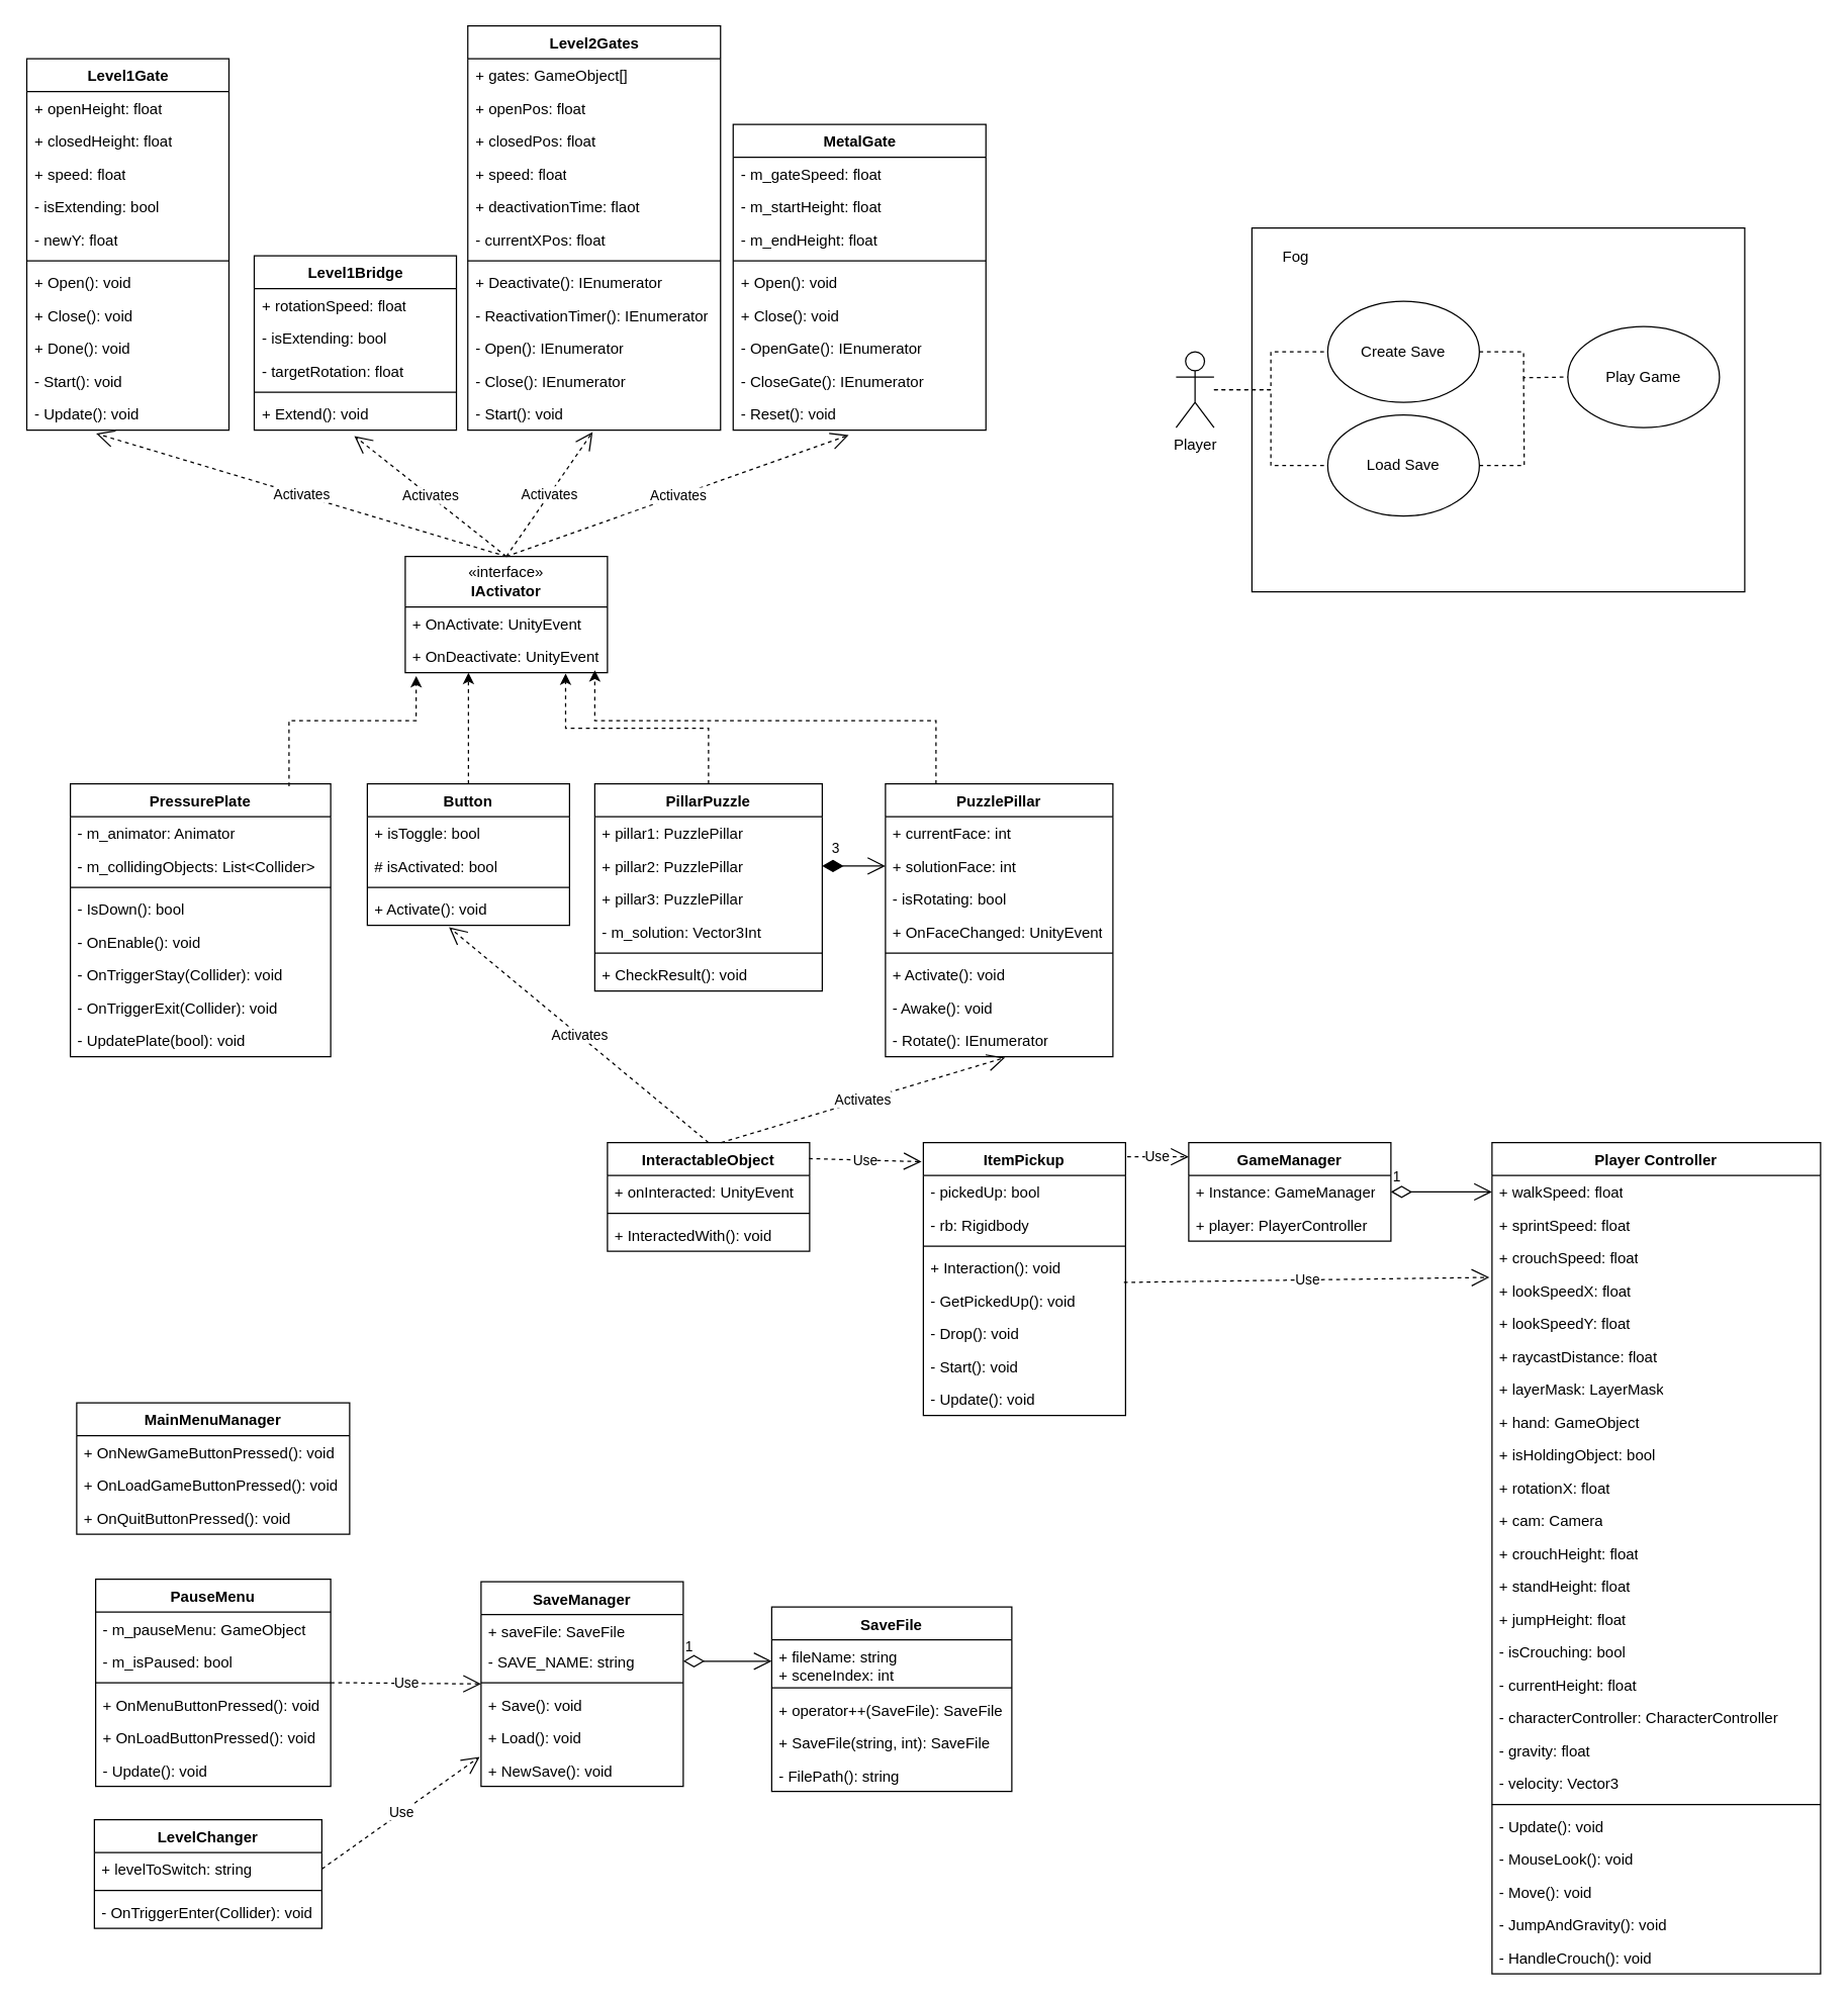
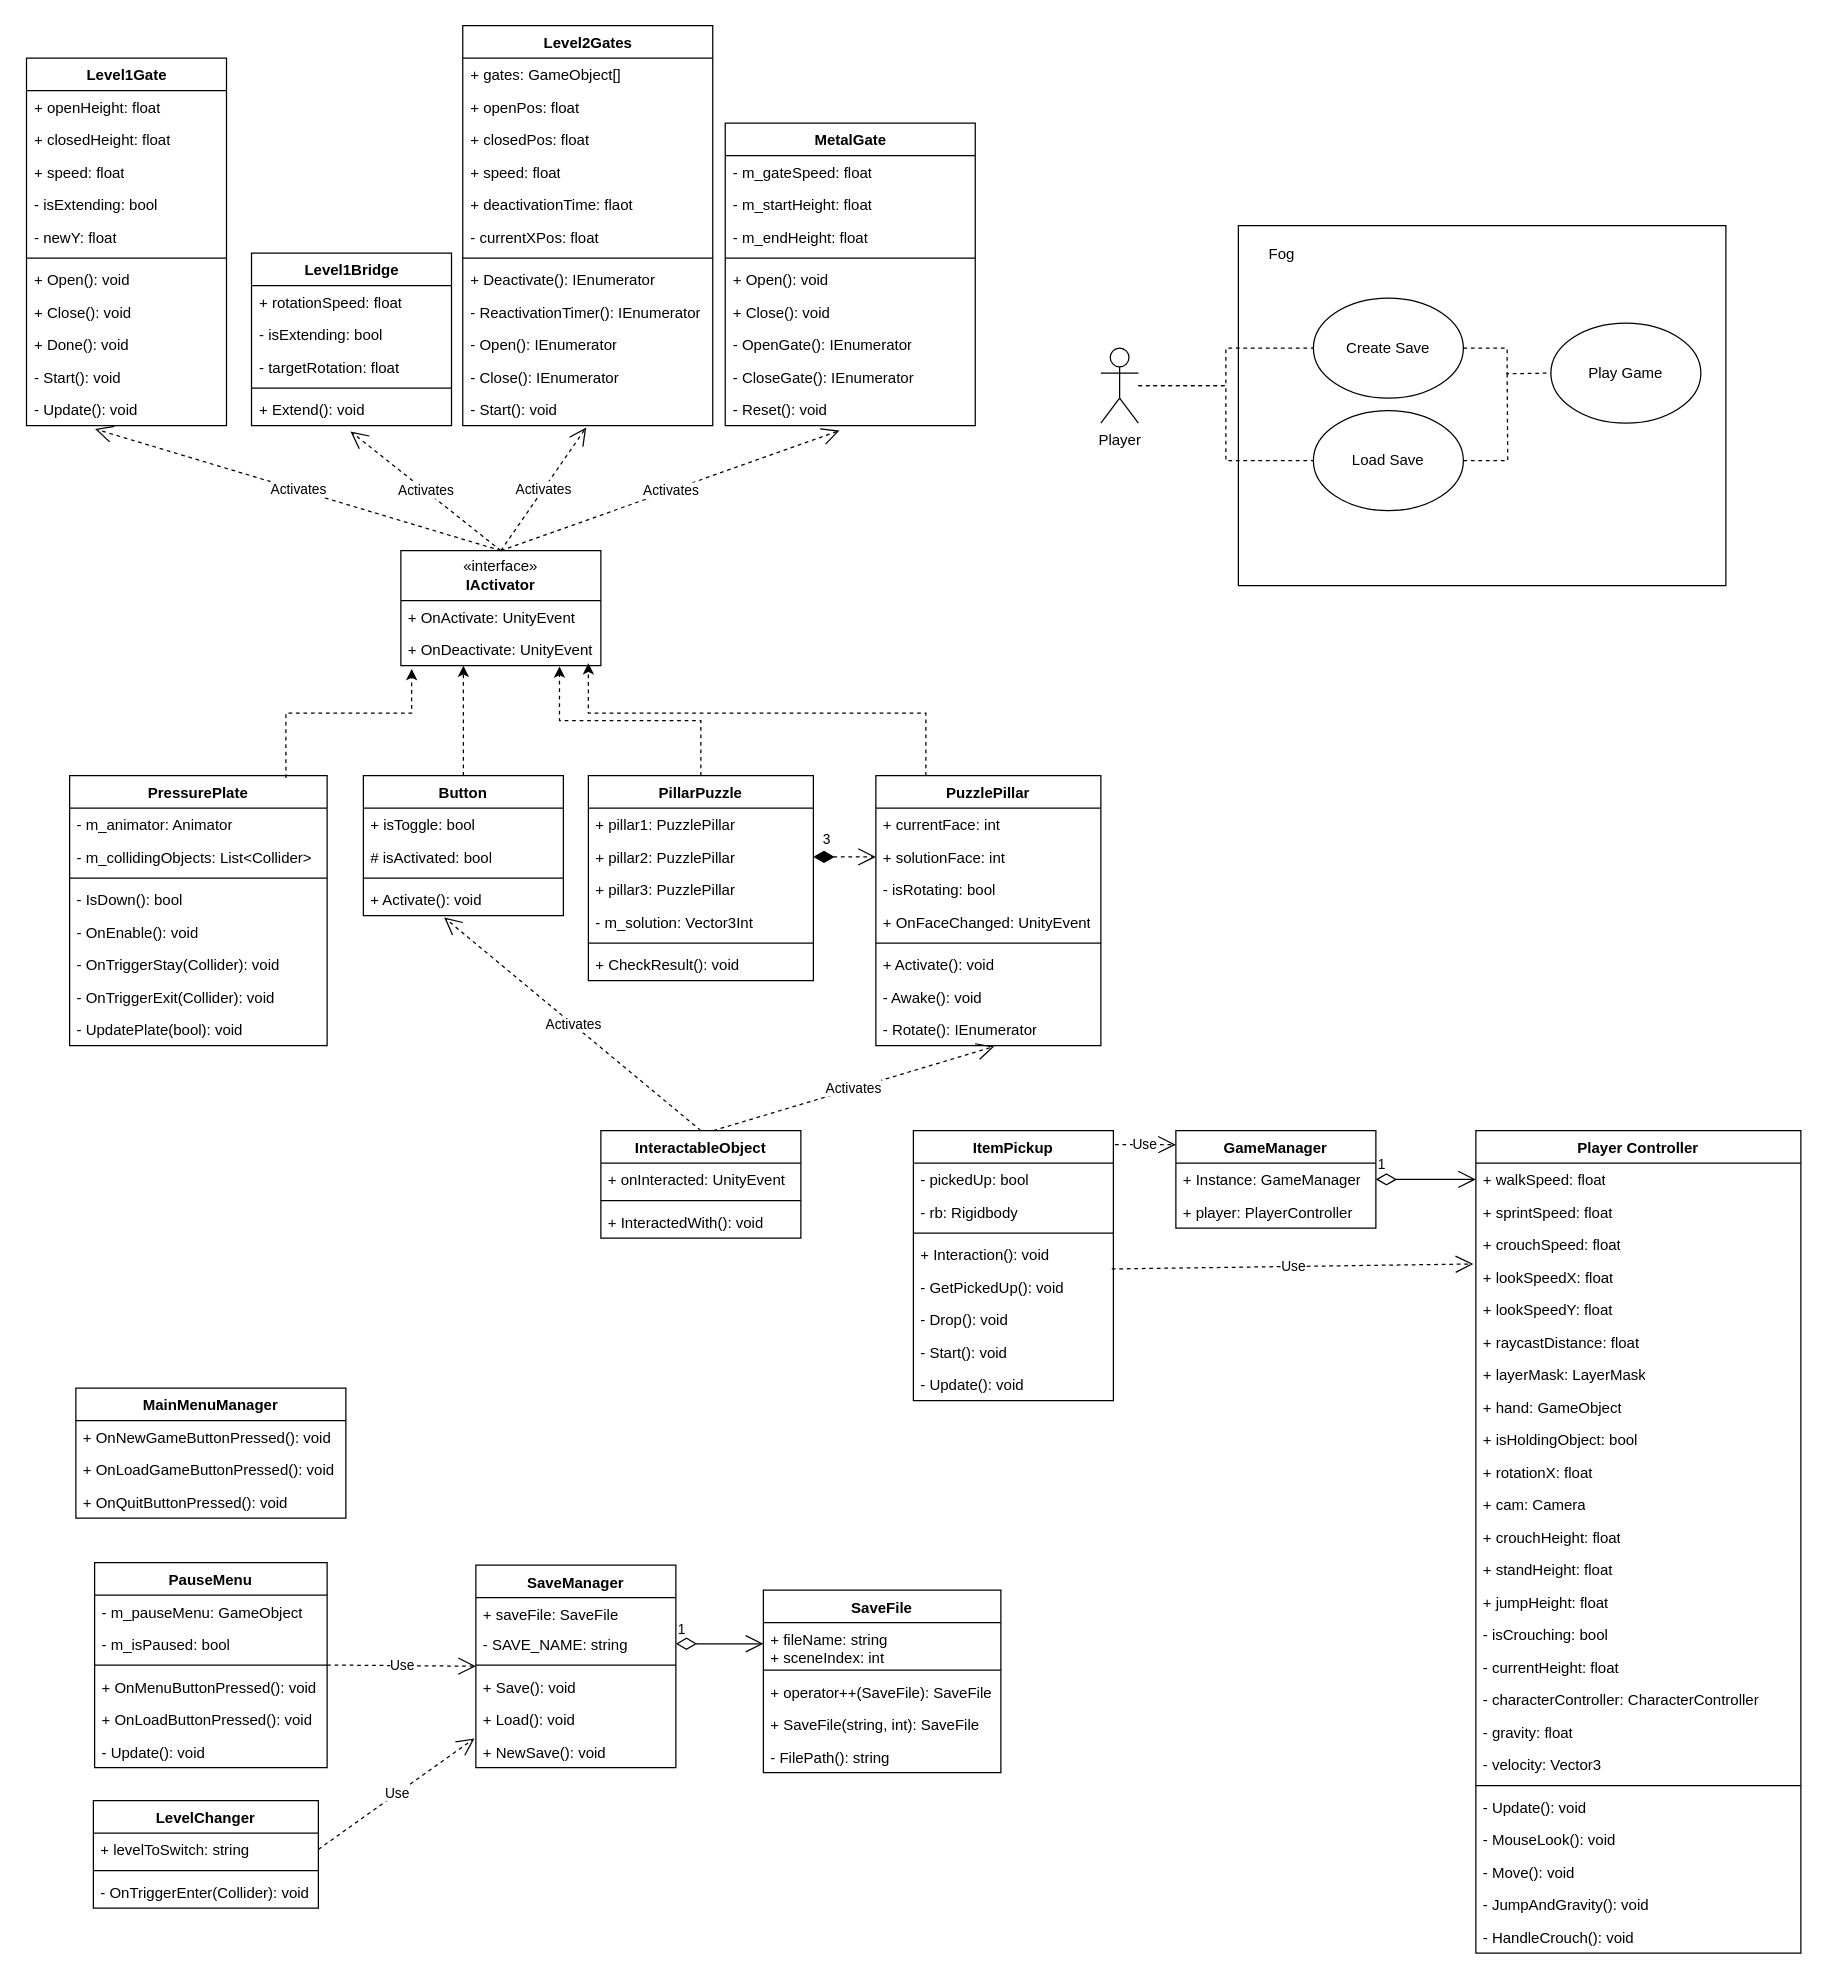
- <mxCell id="167" value="Player" style="shape=umlActor;verticalLabelPosition=bottom;verticalAlign=top;html=1;outlineConnect=0;" vertex="1" parent="1"><mxGeometry x="930" y="278" width="30" height="60" as="geometry" /></mxCell>
+ <mxCell id="167" value="Player" style="shape=umlActor;verticalLabelPosition=bottom;verticalAlign=top;html=1;outlineConnect=0;" vertex="1" parent="1"><mxGeometry x="880" y="278" width="30" height="60" as="geometry" /></mxCell>
- <mxCell id="54" value="3" style="endArrow=open;html=1;endSize=12;startArrow=diamondThin;startSize=14;startFill=1;edgeStyle=orthogonalEdgeStyle;align=left;verticalAlign=bottom;rounded=0;exitX=1;exitY=0.5;exitDx=0;exitDy=0;entryX=0;entryY=0.5;entryDx=0;entryDy=0;" parent="1" source="47" target="38" edge="1"><mxGeometry x="-0.778" y="5" relative="1" as="geometry"><mxPoint x="400" y="836" as="sourcePoint" /><mxPoint x="560" y="836" as="targetPoint" /><mxPoint as="offset" /></mxGeometry></mxCell>
+ <mxCell id="54" value="3" style="endArrow=open;html=1;endSize=12;startArrow=diamondThin;startSize=14;startFill=1;edgeStyle=orthogonalEdgeStyle;align=left;verticalAlign=bottom;rounded=0;exitX=1;exitY=0.5;exitDx=0;exitDy=0;entryX=0;entryY=0.5;entryDx=0;entryDy=0;dashed=1;" parent="1" source="47" target="38" edge="1"><mxGeometry x="-0.778" y="5" relative="1" as="geometry"><mxPoint x="400" y="836" as="sourcePoint" /><mxPoint x="560" y="836" as="targetPoint" /><mxPoint as="offset" /></mxGeometry></mxCell>
- <mxCell id="90" value="Use" style="endArrow=open;endSize=12;dashed=1;html=1;rounded=0;entryX=-0.009;entryY=0.07;entryDx=0;entryDy=0;entryPerimeter=0;exitX=0.996;exitY=0.147;exitDx=0;exitDy=0;exitPerimeter=0;" parent="1" source="75" target="81" edge="1"><mxGeometry width="160" relative="1" as="geometry"><mxPoint x="370" y="910" as="sourcePoint" /><mxPoint x="530" y="910" as="targetPoint" /></mxGeometry></mxCell>
